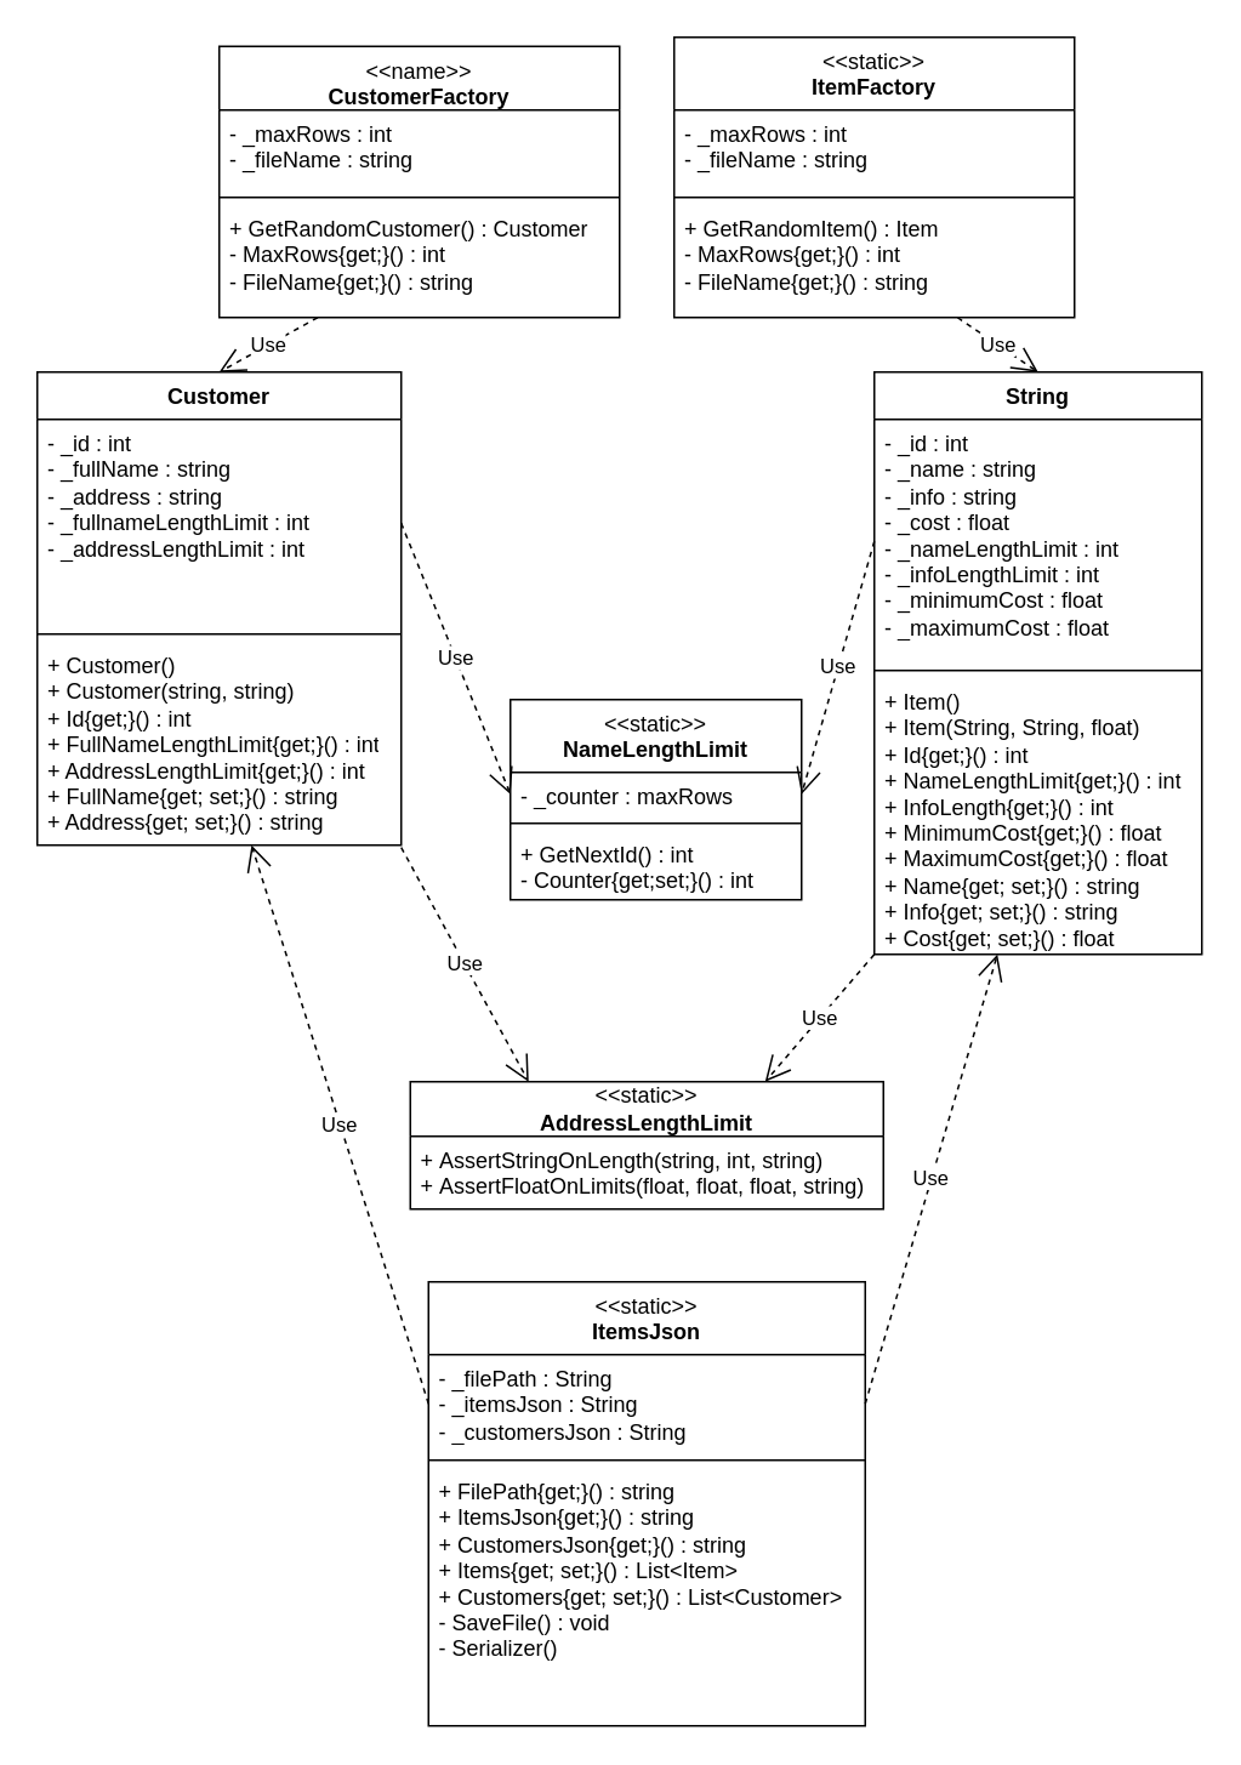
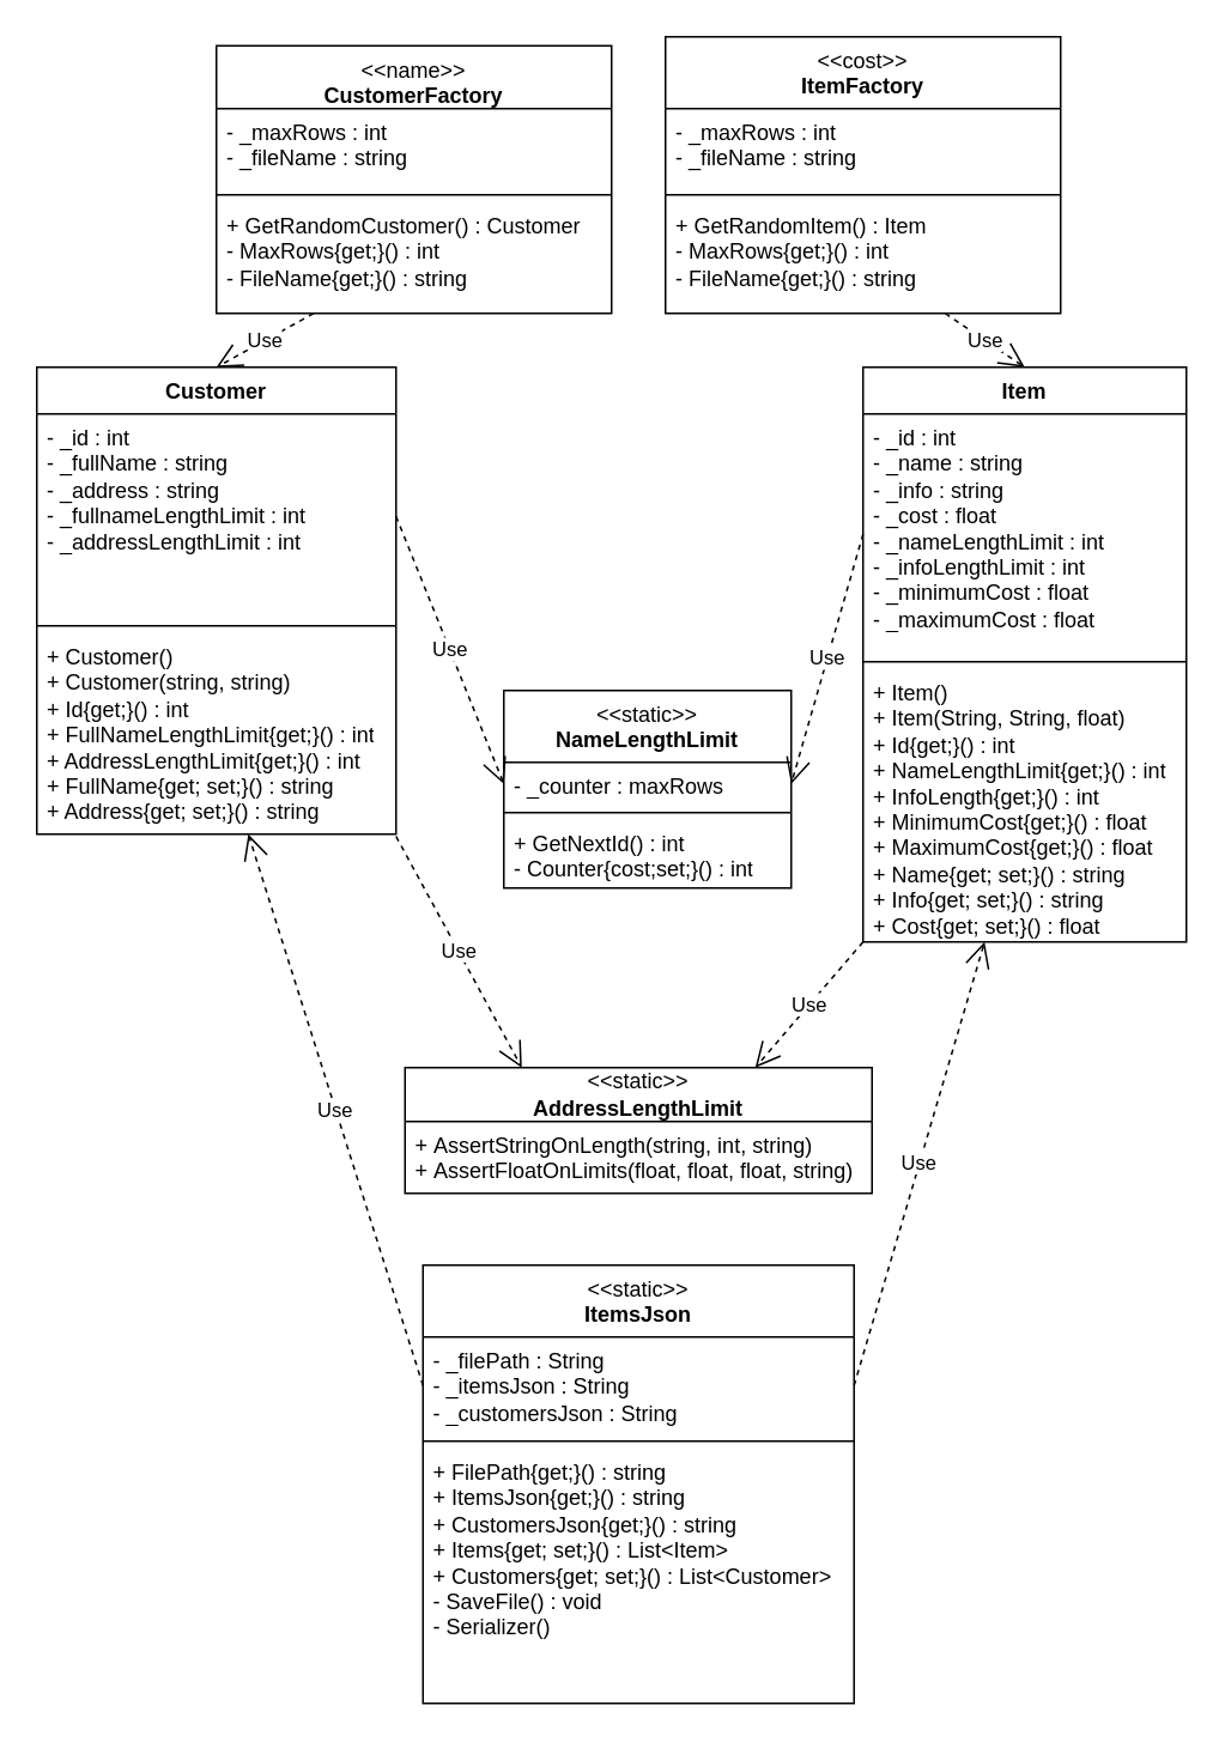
- <mxCell id="24" value="&lt;span style=&quot;font-weight: normal;&quot;&gt;&amp;lt;&amp;lt;static&amp;gt;&amp;gt;&lt;/span&gt;&lt;br&gt;ItemFactory" style="swimlane;fontStyle=1;align=center;verticalAlign=top;childLayout=stackLayout;horizontal=1;startSize=40;horizontalStack=0;resizeParent=1;resizeParentMax=0;resizeLast=0;collapsible=1;marginBottom=0;whiteSpace=wrap;html=1;" parent="1" vertex="1"><mxGeometry x="370" y="20" width="220" height="154" as="geometry" /></mxCell>
+ <mxCell id="24" value="&lt;span style=&quot;font-weight: normal;&quot;&gt;&amp;lt;&amp;lt;cost&amp;gt;&amp;gt;&lt;/span&gt;&lt;br&gt;ItemFactory" style="swimlane;fontStyle=1;align=center;verticalAlign=top;childLayout=stackLayout;horizontal=1;startSize=40;horizontalStack=0;resizeParent=1;resizeParentMax=0;resizeLast=0;collapsible=1;marginBottom=0;whiteSpace=wrap;html=1;" parent="1" vertex="1"><mxGeometry x="370" y="20" width="220" height="154" as="geometry" /></mxCell>
- <mxCell id="6" value="String" style="swimlane;fontStyle=1;align=center;verticalAlign=top;childLayout=stackLayout;horizontal=1;startSize=26;horizontalStack=0;resizeParent=1;resizeParentMax=0;resizeLast=0;collapsible=1;marginBottom=0;whiteSpace=wrap;html=1;" parent="1" vertex="1"><mxGeometry x="480" y="204" width="180" height="320" as="geometry" /></mxCell>
+ <mxCell id="6" value="Item" style="swimlane;fontStyle=1;align=center;verticalAlign=top;childLayout=stackLayout;horizontal=1;startSize=26;horizontalStack=0;resizeParent=1;resizeParentMax=0;resizeLast=0;collapsible=1;marginBottom=0;whiteSpace=wrap;html=1;" parent="1" vertex="1"><mxGeometry x="480" y="204" width="180" height="320" as="geometry" /></mxCell>
- <mxCell id="13" value="+ GetNextId() : int&lt;br&gt;- Counter{get;set;}() : int" style="text;strokeColor=none;fillColor=none;align=left;verticalAlign=top;spacingLeft=4;spacingRight=4;overflow=hidden;rotatable=0;points=[[0,0.5],[1,0.5]];portConstraint=eastwest;whiteSpace=wrap;html=1;" parent="10" vertex="1"><mxGeometry y="72" width="160" height="38" as="geometry" /></mxCell>
+ <mxCell id="13" value="+ GetNextId() : int&lt;br&gt;- Counter{cost;set;}() : int" style="text;strokeColor=none;fillColor=none;align=left;verticalAlign=top;spacingLeft=4;spacingRight=4;overflow=hidden;rotatable=0;points=[[0,0.5],[1,0.5]];portConstraint=eastwest;whiteSpace=wrap;html=1;" parent="10" vertex="1"><mxGeometry y="72" width="160" height="38" as="geometry" /></mxCell>
